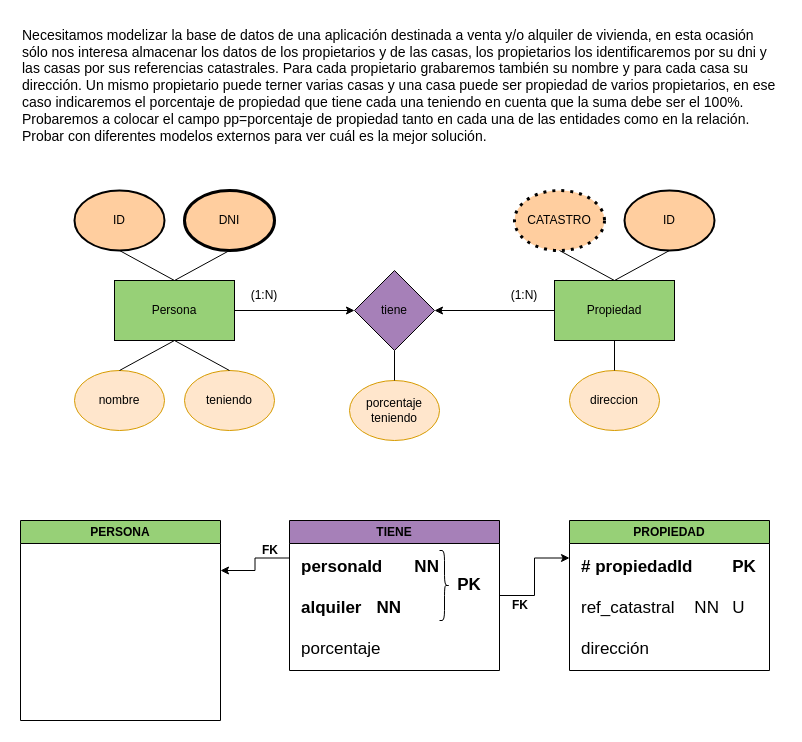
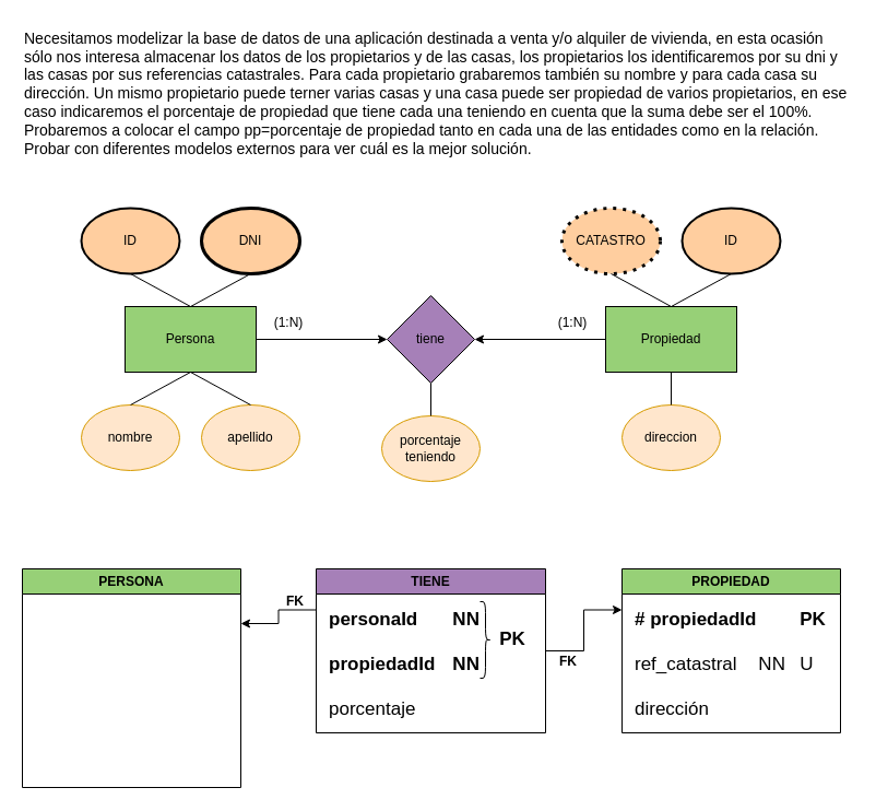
- <mxCell id="15" value="teniendo" style="ellipse;whiteSpace=wrap;html=1;strokeWidth=1;fillColor=#ffe6cc;strokeColor=#d79b00;" parent="1" vertex="1"><mxGeometry x="184" y="370" width="90" height="60" as="geometry" /></mxCell>
+ <mxCell id="15" value="apellido" style="ellipse;whiteSpace=wrap;html=1;strokeWidth=1;fillColor=#ffe6cc;strokeColor=#d79b00;" parent="1" vertex="1"><mxGeometry x="184" y="370" width="90" height="60" as="geometry" /></mxCell>
- <mxCell id="30" value="&lt;div style=&quot;text-align: right;&quot;&gt;&lt;b style=&quot;background-color: initial;&quot;&gt;personaId&lt;span style=&quot;white-space: pre;&quot;&gt;&#09;&lt;/span&gt;NN&lt;/b&gt;&lt;/div&gt;&lt;br style=&quot;font-size: 17px;&quot;&gt;&lt;b&gt;alquiler&lt;span style=&quot;white-space: pre;&quot;&gt;&#09;&lt;/span&gt;NN&lt;br&gt;&lt;/b&gt;&lt;br style=&quot;font-size: 17px;&quot;&gt;porcentaje" style="text;html=1;strokeColor=none;fillColor=none;align=left;verticalAlign=top;whiteSpace=wrap;rounded=0;fontSize=17;" parent="29" vertex="1"><mxGeometry x="10" y="30" width="180" height="110" as="geometry" /></mxCell>
+ <mxCell id="30" value="&lt;div style=&quot;text-align: right;&quot;&gt;&lt;b style=&quot;background-color: initial;&quot;&gt;personaId&lt;span style=&quot;white-space: pre;&quot;&gt;&#09;&lt;/span&gt;NN&lt;/b&gt;&lt;/div&gt;&lt;br style=&quot;font-size: 17px;&quot;&gt;&lt;b&gt;propiedadId&lt;span style=&quot;white-space: pre;&quot;&gt;&#09;&lt;/span&gt;NN&lt;br&gt;&lt;/b&gt;&lt;br style=&quot;font-size: 17px;&quot;&gt;porcentaje" style="text;html=1;strokeColor=none;fillColor=none;align=left;verticalAlign=top;whiteSpace=wrap;rounded=0;fontSize=17;" parent="29" vertex="1"><mxGeometry x="10" y="30" width="180" height="110" as="geometry" /></mxCell>
